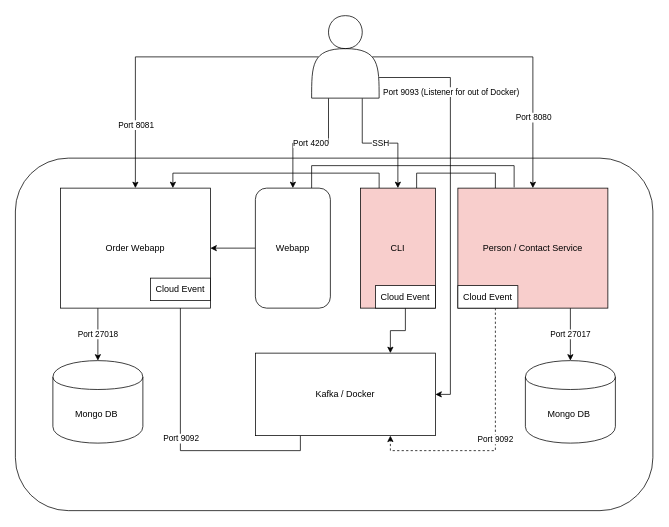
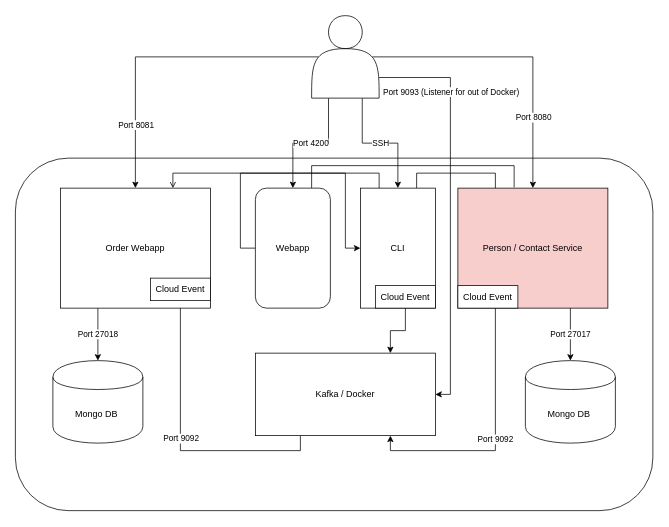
- <mxCell id="25" style="edgeStyle=orthogonalEdgeStyle;rounded=0;orthogonalLoop=1;jettySize=auto;html=1;exitX=0.25;exitY=0;exitDx=0;exitDy=0;entryX=0.75;entryY=0;entryDx=0;entryDy=0;" edge="1" parent="1" source="26" target="16"><mxGeometry relative="1" as="geometry" /></mxCell>
+ <mxCell id="25" style="edgeStyle=orthogonalEdgeStyle;rounded=0;orthogonalLoop=1;jettySize=auto;html=1;exitX=0.25;exitY=0;exitDx=0;exitDy=0;entryX=0.75;entryY=0;entryDx=0;entryDy=0;endArrow=open;" edge="1" parent="1" source="26" target="16"><mxGeometry relative="1" as="geometry" /></mxCell>
- <mxCell id="27" style="edgeStyle=orthogonalEdgeStyle;rounded=0;orthogonalLoop=1;jettySize=auto;html=1;exitX=0;exitY=0.5;exitDx=0;exitDy=0;entryX=1;entryY=0.5;entryDx=0;entryDy=0;" edge="1" parent="1" source="29" target="16"><mxGeometry relative="1" as="geometry" /></mxCell>
+ <mxCell id="27" style="edgeStyle=orthogonalEdgeStyle;rounded=0;orthogonalLoop=1;jettySize=auto;html=1;exitX=0;exitY=0.5;exitDx=0;exitDy=0;" edge="1" parent="1" source="29" target="26"><mxGeometry relative="1" as="geometry" /></mxCell>
- <mxCell id="26" value="CLI" style="rounded=0;whiteSpace=wrap;html=1;fillColor=#f8cecc;" vertex="1" parent="1"><mxGeometry x="480" y="250" width="100" height="160" as="geometry" /></mxCell>
+ <mxCell id="26" value="CLI" style="rounded=0;whiteSpace=wrap;html=1;" vertex="1" parent="1"><mxGeometry x="480" y="250" width="100" height="160" as="geometry" /></mxCell>
- <mxCell id="4" value="Port 9092" style="edgeStyle=orthogonalEdgeStyle;rounded=0;orthogonalLoop=1;jettySize=auto;html=1;exitX=0.25;exitY=1;exitDx=0;exitDy=0;entryX=0.75;entryY=1;entryDx=0;entryDy=0;dashed=1;" parent="1" source="5" target="9" edge="1"><mxGeometry relative="1" as="geometry" /></mxCell>
+ <mxCell id="4" value="Port 9092" style="edgeStyle=orthogonalEdgeStyle;rounded=0;orthogonalLoop=1;jettySize=auto;html=1;exitX=0.25;exitY=1;exitDx=0;exitDy=0;entryX=0.75;entryY=1;entryDx=0;entryDy=0;" parent="1" source="5" target="9" edge="1"><mxGeometry relative="1" as="geometry" /></mxCell>
